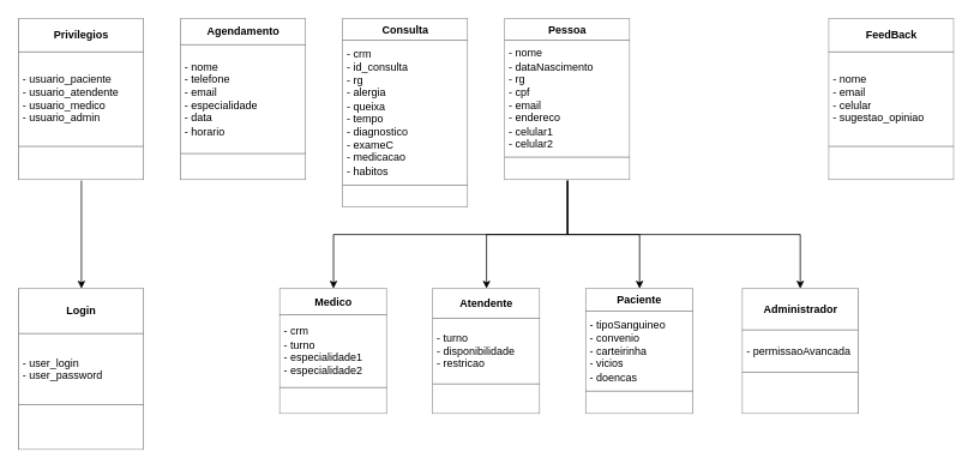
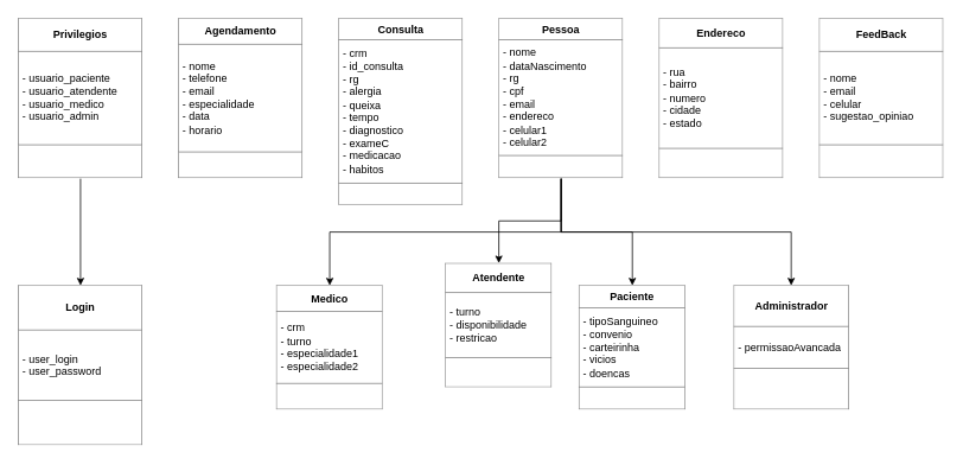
+ <mxCell id="13" value="&lt;table border=&quot;1&quot; width=&quot;100%&quot; cellpadding=&quot;4&quot; style=&quot;width: 100% ; height: 100% ; border-collapse: collapse&quot;&gt;&lt;tbody&gt;&lt;tr&gt;&lt;th align=&quot;center&quot;&gt;Endereco&lt;/th&gt;&lt;/tr&gt;&lt;tr&gt;&lt;td&gt;- rua&lt;br&gt;- bairro&lt;br&gt;- numero&lt;br&gt;- cidade&lt;br&gt;- estado&lt;br&gt;&lt;/td&gt;&lt;/tr&gt;&lt;tr&gt;&lt;td align=&quot;center&quot;&gt;&lt;br&gt;&lt;/td&gt;&lt;/tr&gt;&lt;/tbody&gt;&lt;/table&gt;" style="text;html=1;strokeColor=none;fillColor=none;overflow=fill;" vertex="1" parent="1"><mxGeometry x="740" y="20" width="140" height="180" as="geometry" /></mxCell>
- <mxCell id="8" value="&lt;table border=&quot;1&quot; width=&quot;100%&quot; cellpadding=&quot;4&quot; style=&quot;width: 100% ; height: 100% ; border-collapse: collapse&quot;&gt;&lt;tbody&gt;&lt;tr&gt;&lt;th align=&quot;center&quot;&gt;Atendente&lt;/th&gt;&lt;/tr&gt;&lt;tr&gt;&lt;td&gt;- turno&lt;br&gt;- disponibilidade&lt;br&gt;- restricao&lt;br&gt;&lt;/td&gt;&lt;/tr&gt;&lt;tr&gt;&lt;td align=&quot;center&quot;&gt;&lt;br&gt;&lt;/td&gt;&lt;/tr&gt;&lt;/tbody&gt;&lt;/table&gt;" style="text;html=1;strokeColor=none;fillColor=none;overflow=fill;" vertex="1" parent="1"><mxGeometry x="480" y="320" width="120" height="140" as="geometry" /></mxCell>
+ <mxCell id="8" value="&lt;table border=&quot;1&quot; width=&quot;100%&quot; cellpadding=&quot;4&quot; style=&quot;width: 100% ; height: 100% ; border-collapse: collapse&quot;&gt;&lt;tbody&gt;&lt;tr&gt;&lt;th align=&quot;center&quot;&gt;Atendente&lt;/th&gt;&lt;/tr&gt;&lt;tr&gt;&lt;td&gt;- turno&lt;br&gt;- disponibilidade&lt;br&gt;- restricao&lt;br&gt;&lt;/td&gt;&lt;/tr&gt;&lt;tr&gt;&lt;td align=&quot;center&quot;&gt;&lt;br&gt;&lt;/td&gt;&lt;/tr&gt;&lt;/tbody&gt;&lt;/table&gt;" style="text;html=1;strokeColor=none;fillColor=none;overflow=fill;" vertex="1" parent="1"><mxGeometry x="500" y="295" width="120" height="140" as="geometry" /></mxCell>
